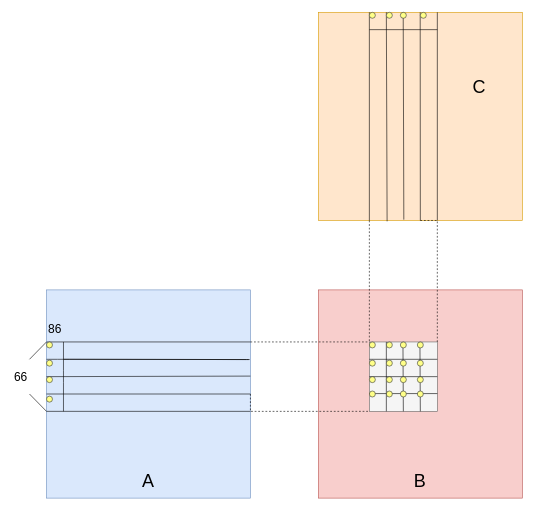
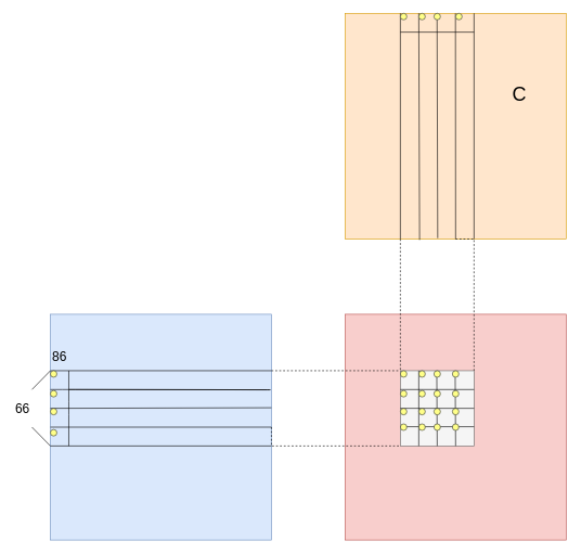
- <mxCell id="27" value="&lt;font style=&quot;font-size: 30px&quot;&gt;A&lt;/font&gt;" style="text;html=1;strokeColor=none;fillColor=none;align=center;verticalAlign=middle;whiteSpace=wrap;rounded=0;fontSize=2;" vertex="1" parent="2"><mxGeometry x="170" y="752.143" width="113.333" height="57.857" as="geometry" /></mxCell>
- <mxCell id="59" value="&lt;span style=&quot;font-size: 30px&quot;&gt;B&lt;/span&gt;" style="text;html=1;strokeColor=none;fillColor=none;align=center;verticalAlign=middle;whiteSpace=wrap;rounded=0;fontSize=2;" vertex="1" parent="2"><mxGeometry x="623.33" y="752.143" width="113.333" height="57.857" as="geometry" /></mxCell>
